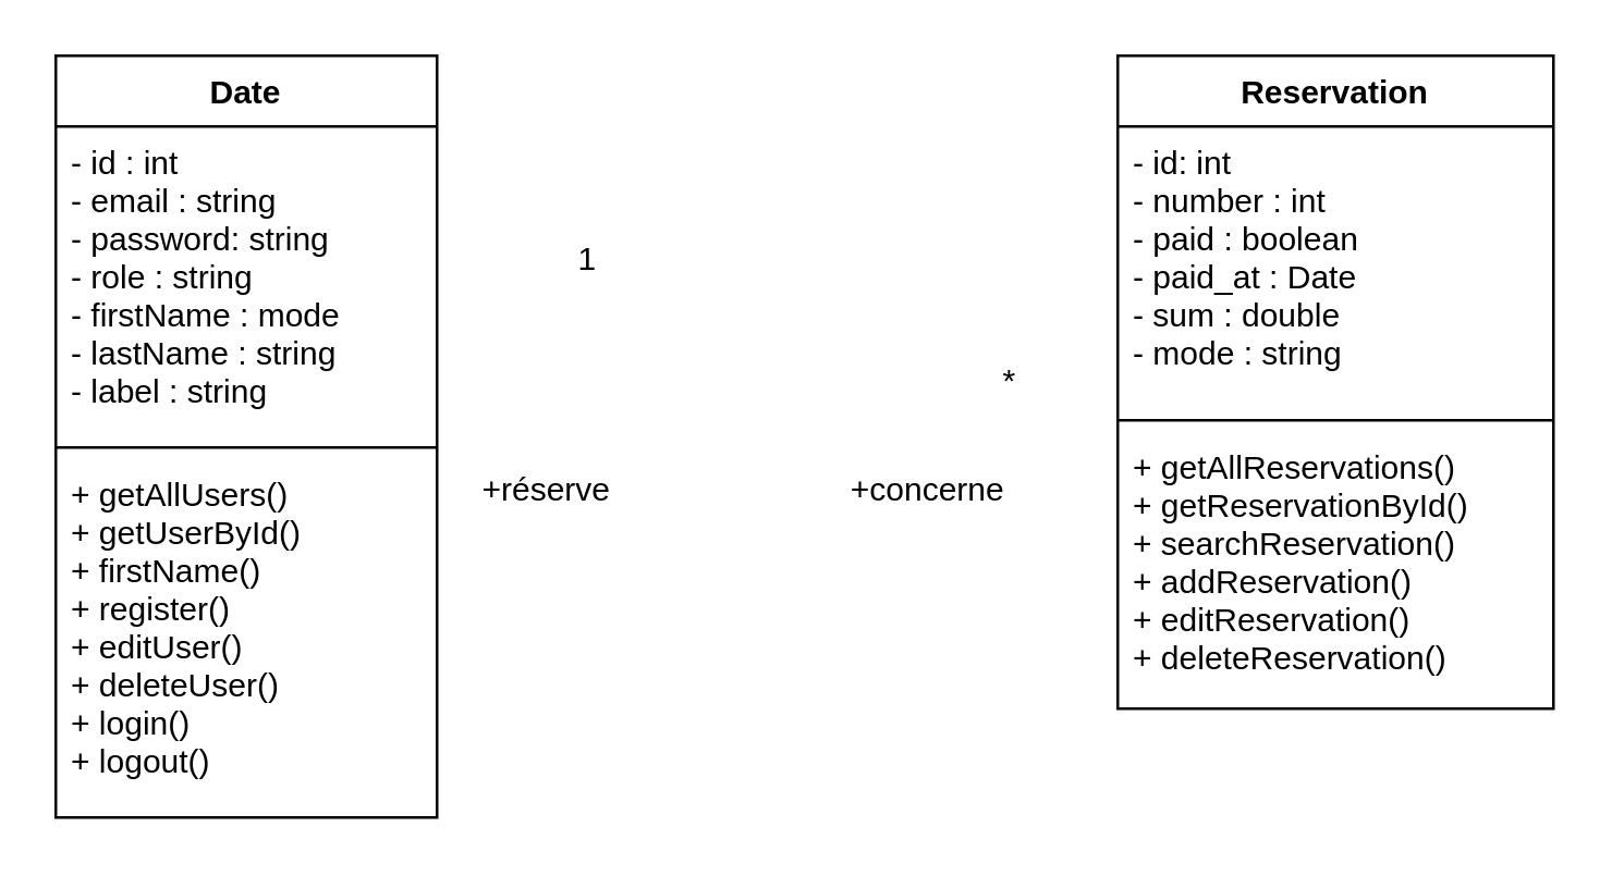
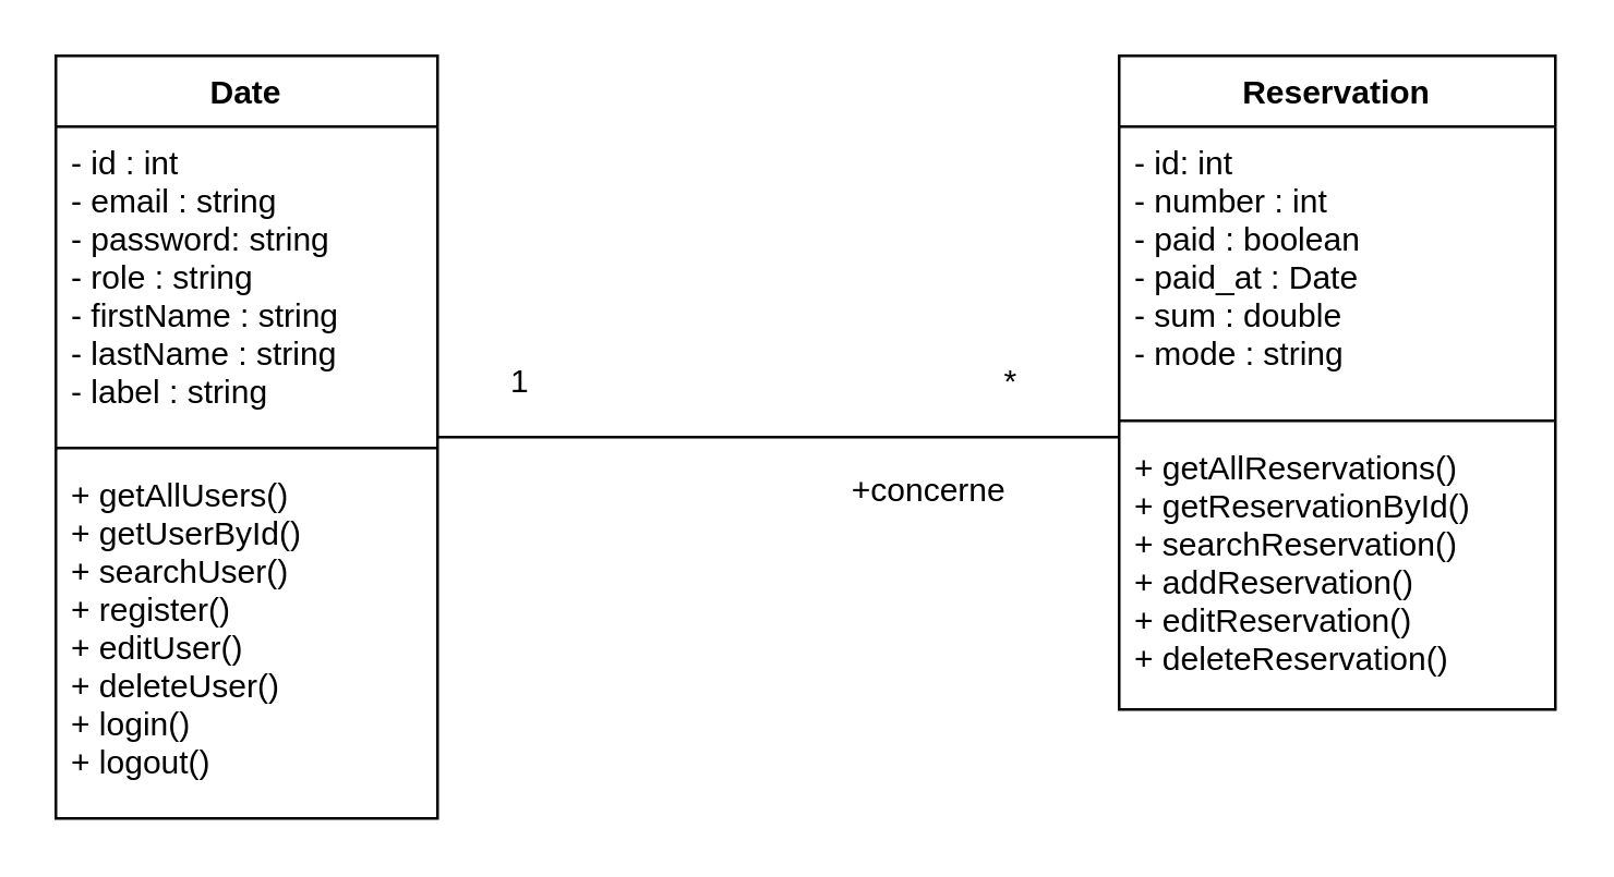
- <mxCell id="4" value="- id : int&#10;- email : string&#10;- password: string&#10;- role : string&#10;- firstName : mode&#10;- lastName : string&#10;- label : string " style="text;strokeColor=none;fillColor=none;align=left;verticalAlign=top;spacingLeft=4;spacingRight=4;overflow=hidden;rotatable=0;points=[[0,0.5],[1,0.5]];portConstraint=eastwest;" vertex="1" parent="3"><mxGeometry y="26" width="140" height="114" as="geometry" /></mxCell>
+ <mxCell id="4" value="- id : int&#10;- email : string&#10;- password: string&#10;- role : string&#10;- firstName : string&#10;- lastName : string&#10;- label : string " style="text;strokeColor=none;fillColor=none;align=left;verticalAlign=top;spacingLeft=4;spacingRight=4;overflow=hidden;rotatable=0;points=[[0,0.5],[1,0.5]];portConstraint=eastwest;" vertex="1" parent="3"><mxGeometry y="26" width="140" height="114" as="geometry" /></mxCell>
- <mxCell id="11" value="1" style="text;html=1;resizable=0;autosize=1;align=center;verticalAlign=middle;points=[];fillColor=none;strokeColor=none;" vertex="1" parent="1"><mxGeometry x="205" y="85" width="20" height="20" as="geometry" /></mxCell>
+ <mxCell id="11" value="1" style="text;html=1;resizable=0;autosize=1;align=center;verticalAlign=middle;points=[];fillColor=none;strokeColor=none;" vertex="1" parent="1"><mxGeometry x="180" y="130" width="20" height="20" as="geometry" /></mxCell>
+ <mxCell id="2" style="edgeStyle=orthogonalEdgeStyle;orthogonalLoop=1;jettySize=auto;html=1;entryX=0;entryY=0.02;entryDx=0;entryDy=0;entryPerimeter=0;endArrow=none;endFill=0;strokeColor=#000000;" edge="1" parent="1" source="3" target="10"><mxGeometry relative="1" as="geometry" /></mxCell>
- <mxCell id="14" value="+réserve" style="text;html=1;resizable=0;autosize=1;align=center;verticalAlign=middle;points=[];fillColor=none;strokeColor=none;" vertex="1" parent="1"><mxGeometry x="170" y="170" width="60" height="20" as="geometry" /></mxCell>
- <mxCell id="6" value="+ getAllUsers()&#10;+ getUserById()&#10;+ firstName()&#10;+ register()&#10;+ editUser()&#10;+ deleteUser()&#10;+ login()&#10;+ logout()" style="text;strokeColor=none;fillColor=none;align=left;verticalAlign=top;spacingLeft=4;spacingRight=4;overflow=hidden;rotatable=0;points=[[0,0.5],[1,0.5]];portConstraint=eastwest;" vertex="1" parent="3"><mxGeometry y="148" width="140" height="132" as="geometry" /></mxCell>
+ <mxCell id="6" value="+ getAllUsers()&#10;+ getUserById()&#10;+ searchUser()&#10;+ register()&#10;+ editUser()&#10;+ deleteUser()&#10;+ login()&#10;+ logout()" style="text;strokeColor=none;fillColor=none;align=left;verticalAlign=top;spacingLeft=4;spacingRight=4;overflow=hidden;rotatable=0;points=[[0,0.5],[1,0.5]];portConstraint=eastwest;" vertex="1" parent="3"><mxGeometry y="148" width="140" height="132" as="geometry" /></mxCell>
